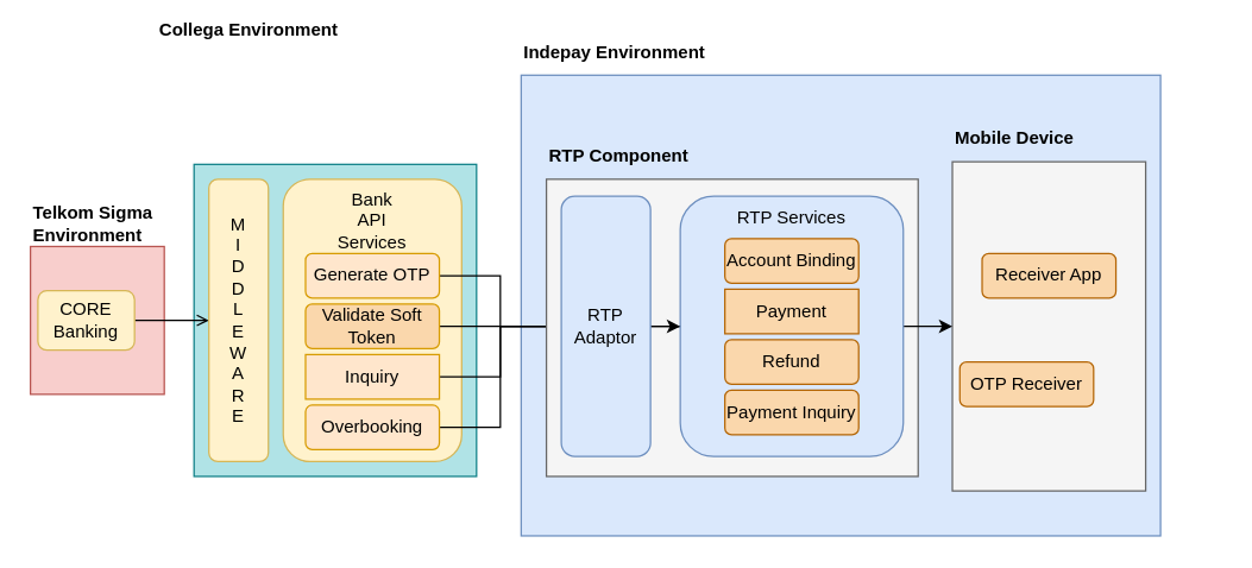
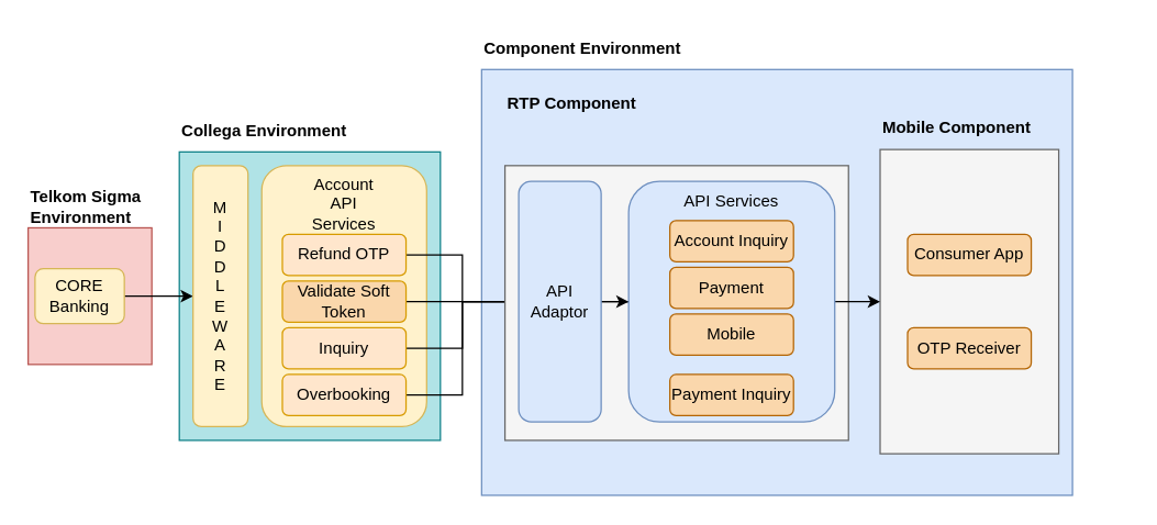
- <mxCell id="30" value="Collega Environment" style="text;html=1;strokeColor=none;fillColor=none;align=left;verticalAlign=middle;whiteSpace=wrap;rounded=0;fontStyle=1" parent="1" vertex="1"><mxGeometry x="105" y="5" width="180" height="30" as="geometry" /></mxCell>
+ <mxCell id="30" value="Collega Environment" style="text;html=1;strokeColor=none;fillColor=none;align=left;verticalAlign=middle;whiteSpace=wrap;rounded=0;fontStyle=1" parent="1" vertex="1"><mxGeometry x="130" y="80" width="180" height="30" as="geometry" /></mxCell>
- <mxCell id="31" value="Indepay Environment" style="text;html=1;strokeColor=none;fillColor=none;align=left;verticalAlign=middle;whiteSpace=wrap;rounded=0;fontStyle=1" parent="1" vertex="1"><mxGeometry x="350" y="20" width="180" height="30" as="geometry" /></mxCell>
+ <mxCell id="31" value="Component Environment" style="text;html=1;strokeColor=none;fillColor=none;align=left;verticalAlign=middle;whiteSpace=wrap;rounded=0;fontStyle=1" parent="1" vertex="1"><mxGeometry x="350" y="20" width="180" height="30" as="geometry" /></mxCell>
- <mxCell id="33" value="Mobile Device" style="text;html=1;strokeColor=none;fillColor=none;align=left;verticalAlign=middle;whiteSpace=wrap;rounded=0;fontStyle=1" parent="1" vertex="1"><mxGeometry x="640" y="78.25" width="180" height="30" as="geometry" /></mxCell>
+ <mxCell id="33" value="Mobile Component" style="text;html=1;strokeColor=none;fillColor=none;align=left;verticalAlign=middle;whiteSpace=wrap;rounded=0;fontStyle=1" parent="1" vertex="1"><mxGeometry x="640" y="78.25" width="180" height="30" as="geometry" /></mxCell>
- <mxCell id="32" value="RTP Component" style="text;html=1;strokeColor=none;fillColor=none;align=left;verticalAlign=middle;whiteSpace=wrap;rounded=0;fontStyle=1" parent="1" vertex="1"><mxGeometry x="367" y="90" width="180" height="30" as="geometry" /></mxCell>
+ <mxCell id="32" value="RTP Component" style="text;html=1;strokeColor=none;fillColor=none;align=left;verticalAlign=middle;whiteSpace=wrap;rounded=0;fontStyle=1" parent="1" vertex="1"><mxGeometry x="367" y="60" width="180" height="30" as="geometry" /></mxCell>
- <mxCell id="23" value="RTP Services" style="rounded=1;whiteSpace=wrap;html=1;verticalAlign=top;fillColor=#dae8fc;strokeColor=#6c8ebf;" parent="1" vertex="1"><mxGeometry x="457" y="131.5" width="150" height="175" as="geometry" /></mxCell>
+ <mxCell id="23" value="API Services" style="rounded=1;whiteSpace=wrap;html=1;verticalAlign=top;fillColor=#dae8fc;strokeColor=#6c8ebf;" parent="1" vertex="1"><mxGeometry x="457" y="131.5" width="150" height="175" as="geometry" /></mxCell>
- <mxCell id="7" value="Bank&lt;br&gt;API&lt;br&gt;Services" style="rounded=1;whiteSpace=wrap;html=1;verticalAlign=top;fillColor=#fff2cc;strokeColor=#d6b656;" parent="1" vertex="1"><mxGeometry x="190" y="120" width="120" height="190" as="geometry" /></mxCell>
+ <mxCell id="7" value="Account&lt;br&gt;API&lt;br&gt;Services" style="rounded=1;whiteSpace=wrap;html=1;verticalAlign=top;fillColor=#fff2cc;strokeColor=#d6b656;" parent="1" vertex="1"><mxGeometry x="190" y="120" width="120" height="190" as="geometry" /></mxCell>
- <mxCell id="24" value="Account Binding" style="rounded=1;whiteSpace=wrap;html=1;fillColor=#fad7ac;strokeColor=#b46504;" parent="1" vertex="1"><mxGeometry x="487" y="160" width="90" height="30" as="geometry" /></mxCell>
+ <mxCell id="24" value="Account Inquiry" style="rounded=1;whiteSpace=wrap;html=1;fillColor=#fad7ac;strokeColor=#b46504;" parent="1" vertex="1"><mxGeometry x="487" y="160" width="90" height="30" as="geometry" /></mxCell>
- <mxCell id="9" value="Generate OTP" style="rounded=1;whiteSpace=wrap;html=1;fillColor=#ffe6cc;strokeColor=#d79b00;" parent="1" vertex="1"><mxGeometry x="205" y="170" width="90" height="30" as="geometry" /></mxCell>
+ <mxCell id="9" value="Refund OTP" style="rounded=1;whiteSpace=wrap;html=1;fillColor=#ffe6cc;strokeColor=#d79b00;" parent="1" vertex="1"><mxGeometry x="205" y="170" width="90" height="30" as="geometry" /></mxCell>
- <mxCell id="28" value="Receiver App" style="rounded=1;whiteSpace=wrap;html=1;fillColor=#fad7ac;strokeColor=#b46504;" parent="1" vertex="1"><mxGeometry x="660" y="170" width="90" height="30" as="geometry" /></mxCell>
+ <mxCell id="28" value="Consumer App" style="rounded=1;whiteSpace=wrap;html=1;fillColor=#fad7ac;strokeColor=#b46504;" parent="1" vertex="1"><mxGeometry x="660" y="170" width="90" height="30" as="geometry" /></mxCell>
- <mxCell id="25" value="Payment" style="whiteSpace=wrap;html=1;fillColor=#fad7ac;strokeColor=#b46504;rounded=0;" parent="1" vertex="1"><mxGeometry x="487" y="194" width="90" height="30" as="geometry" /></mxCell>
+ <mxCell id="25" value="Payment" style="rounded=1;whiteSpace=wrap;html=1;fillColor=#fad7ac;strokeColor=#b46504;" parent="1" vertex="1"><mxGeometry x="487" y="194" width="90" height="30" as="geometry" /></mxCell>
- <mxCell id="5" style="edgeStyle=orthogonalEdgeStyle;rounded=0;orthogonalLoop=1;jettySize=auto;html=1;exitX=1;exitY=0.5;exitDx=0;exitDy=0;endArrow=open;" edge="1" parent="1" source="6" target="17"><mxGeometry relative="1" as="geometry" /></mxCell>
+ <mxCell id="5" style="edgeStyle=orthogonalEdgeStyle;rounded=0;orthogonalLoop=1;jettySize=auto;html=1;exitX=1;exitY=0.5;exitDx=0;exitDy=0;" edge="1" parent="1" source="6" target="17"><mxGeometry relative="1" as="geometry" /></mxCell>
- <mxCell id="21" value="RTP&lt;br&gt;Adaptor" style="rounded=1;whiteSpace=wrap;html=1;fillColor=#dae8fc;strokeColor=#6c8ebf;" parent="1" vertex="1"><mxGeometry x="377" y="131.5" width="60" height="175" as="geometry" /></mxCell>
+ <mxCell id="21" value="API&lt;br&gt;Adaptor" style="rounded=1;whiteSpace=wrap;html=1;fillColor=#dae8fc;strokeColor=#6c8ebf;" parent="1" vertex="1"><mxGeometry x="377" y="131.5" width="60" height="175" as="geometry" /></mxCell>
- <mxCell id="26" value="Refund" style="rounded=1;whiteSpace=wrap;html=1;fillColor=#fad7ac;strokeColor=#b46504;" parent="1" vertex="1"><mxGeometry x="487" y="228" width="90" height="30" as="geometry" /></mxCell>
+ <mxCell id="26" value="Mobile" style="rounded=1;whiteSpace=wrap;html=1;fillColor=#fad7ac;strokeColor=#b46504;" parent="1" vertex="1"><mxGeometry x="487" y="228" width="90" height="30" as="geometry" /></mxCell>
- <mxCell id="13" value="Inquiry" style="whiteSpace=wrap;html=1;fillColor=#ffe6cc;strokeColor=#d79b00;rounded=0;" parent="1" vertex="1"><mxGeometry x="205" y="238" width="90" height="30" as="geometry" /></mxCell>
+ <mxCell id="13" value="Inquiry" style="rounded=1;whiteSpace=wrap;html=1;fillColor=#ffe6cc;strokeColor=#d79b00;" parent="1" vertex="1"><mxGeometry x="205" y="238" width="90" height="30" as="geometry" /></mxCell>
- <mxCell id="29" value="OTP Receiver" style="rounded=1;whiteSpace=wrap;html=1;fillColor=#fad7ac;strokeColor=#b46504;" parent="1" vertex="1"><mxGeometry x="645" y="243" width="90" height="30" as="geometry" /></mxCell>
+ <mxCell id="29" value="OTP Receiver" style="rounded=1;whiteSpace=wrap;html=1;fillColor=#fad7ac;strokeColor=#b46504;" parent="1" vertex="1"><mxGeometry x="660" y="238" width="90" height="30" as="geometry" /></mxCell>
- <mxCell id="27" value="Payment Inquiry" style="rounded=1;whiteSpace=wrap;html=1;fillColor=#fad7ac;strokeColor=#b46504;" parent="1" vertex="1"><mxGeometry x="487" y="262" width="90" height="30" as="geometry" /></mxCell>
+ <mxCell id="27" value="Payment Inquiry" style="rounded=1;whiteSpace=wrap;html=1;fillColor=#fad7ac;strokeColor=#b46504;" parent="1" vertex="1"><mxGeometry x="487" y="272" width="90" height="30" as="geometry" /></mxCell>
